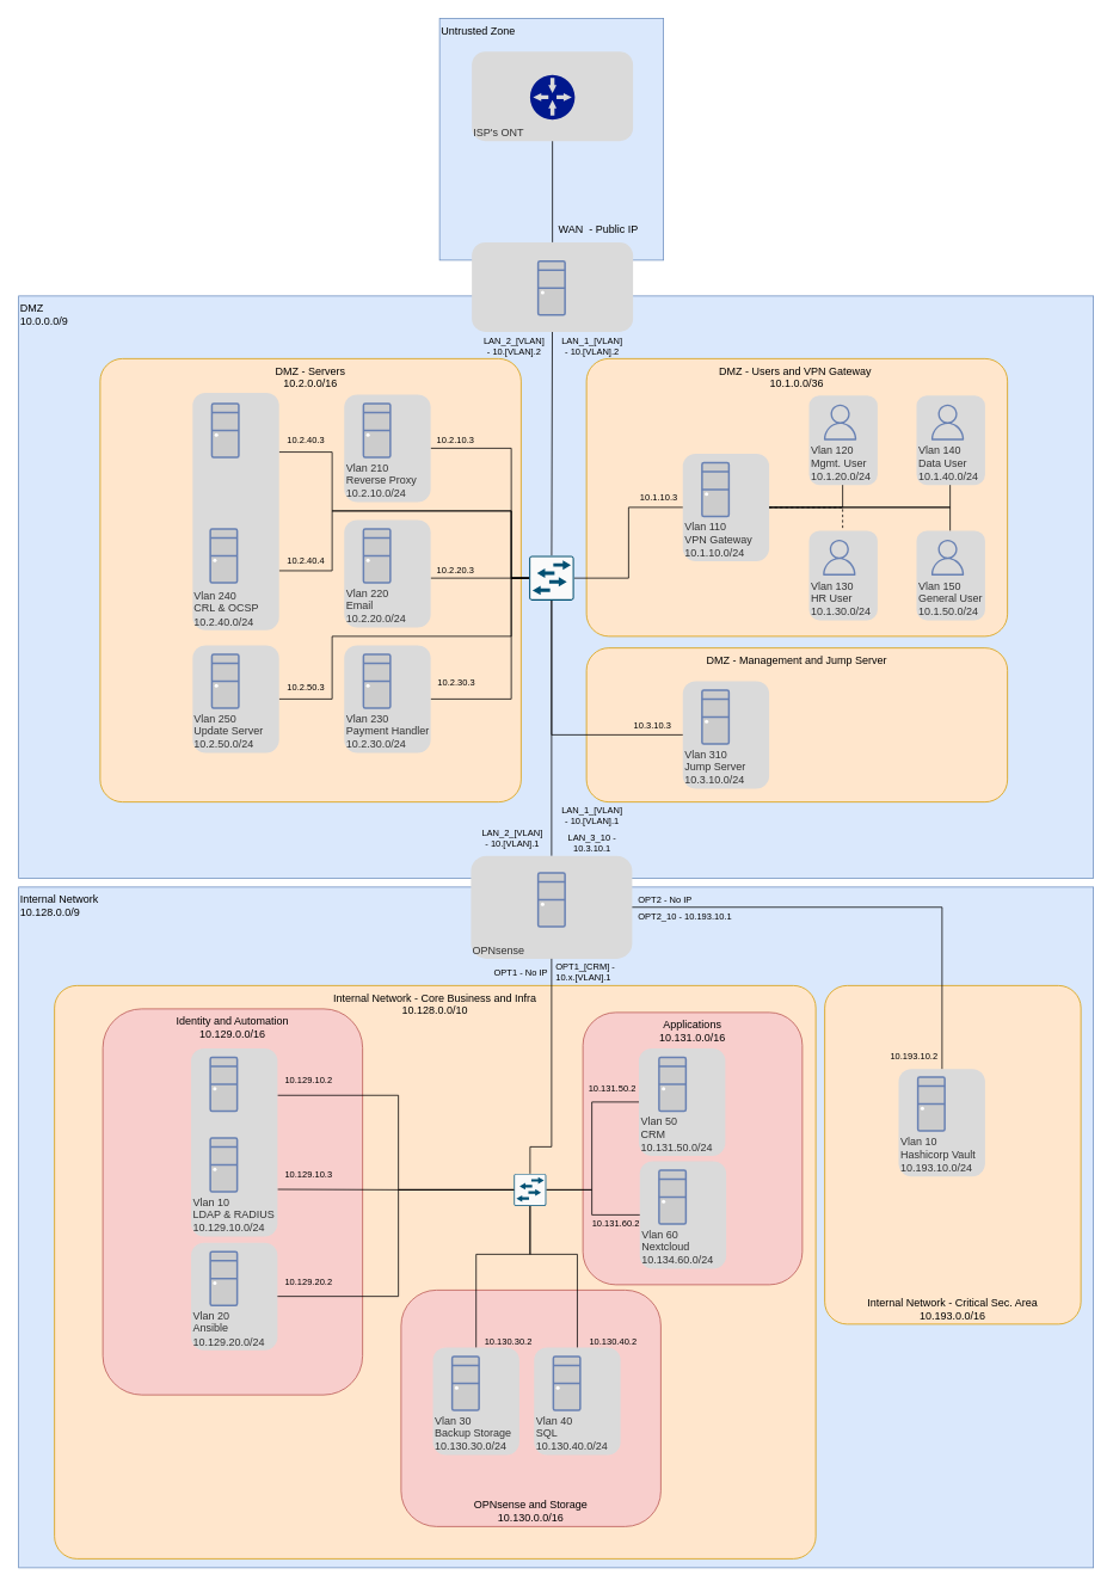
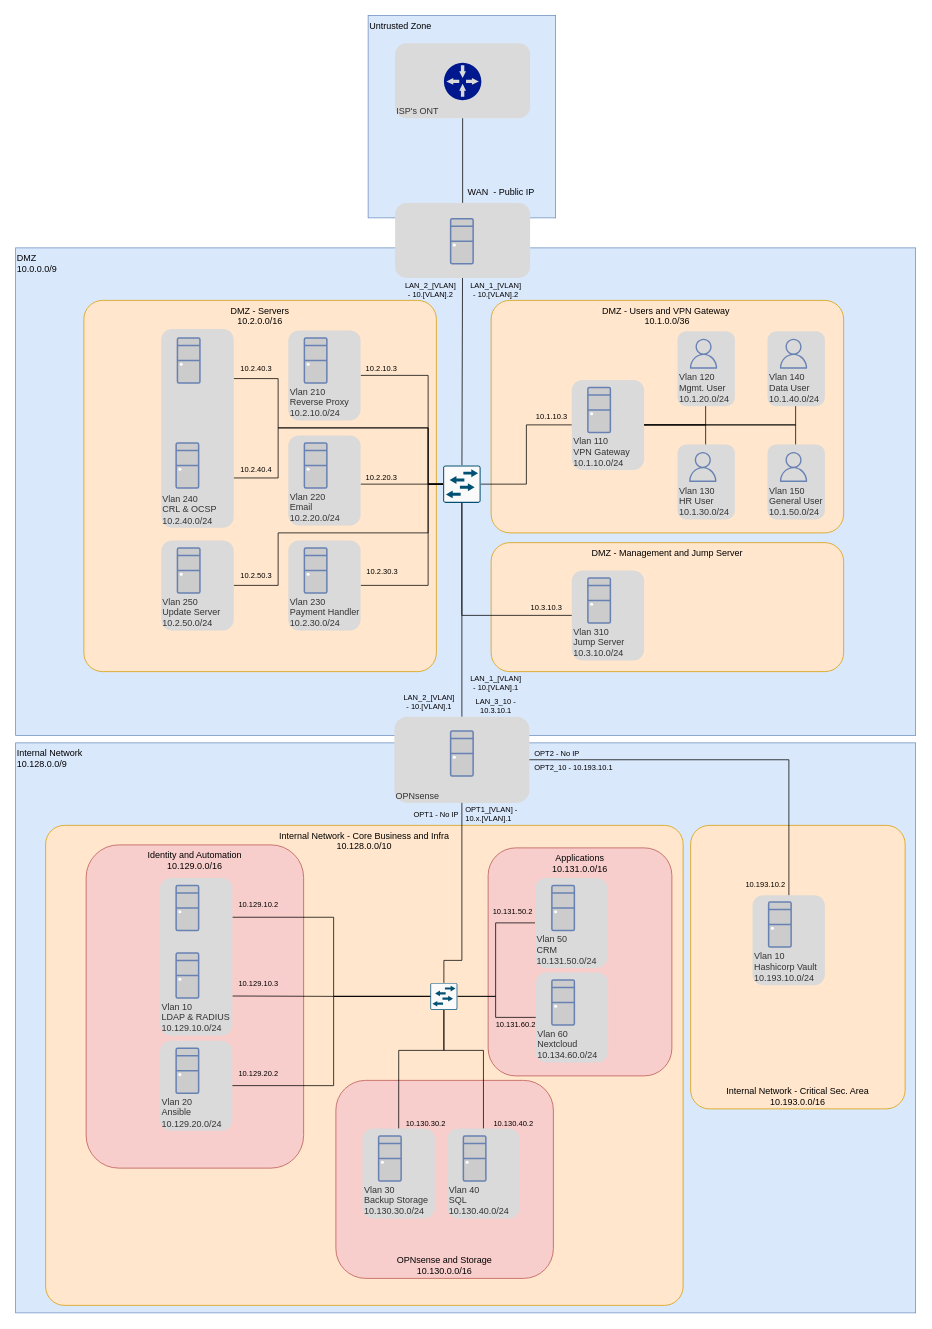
- <mxCell id="107" style="edgeStyle=elbowEdgeStyle;rounded=0;orthogonalLoop=1;jettySize=auto;html=1;exitX=1;exitY=0.5;exitDx=0;exitDy=0;entryX=0.5;entryY=0;entryDx=0;entryDy=0;endArrow=none;startFill=0;dashed=1;" parent="1" source="61" target="81" edge="1"><mxGeometry relative="1" as="geometry"><Array as="points"><mxPoint x="940" y="655" /></Array></mxGeometry></mxCell>
+ <mxCell id="107" style="edgeStyle=elbowEdgeStyle;rounded=0;orthogonalLoop=1;jettySize=auto;html=1;exitX=1;exitY=0.5;exitDx=0;exitDy=0;entryX=0.5;entryY=0;entryDx=0;entryDy=0;endArrow=none;startFill=0;" parent="1" source="61" target="81" edge="1"><mxGeometry relative="1" as="geometry"><Array as="points"><mxPoint x="940" y="655" /></Array></mxGeometry></mxCell>
- <mxCell id="79" value="OPT1_[CRM] -&amp;nbsp;&lt;div&gt;10.x.[VLAN].1&lt;/div&gt;" style="text;strokeColor=none;align=left;fillColor=none;html=1;verticalAlign=middle;whiteSpace=wrap;rounded=0;fontSize=10;" parent="1" vertex="1"><mxGeometry x="618" y="1070" width="90" height="30" as="geometry" /></mxCell>
+ <mxCell id="79" value="OPT1_[VLAN] -&amp;nbsp;&lt;div&gt;10.x.[VLAN].1&lt;/div&gt;" style="text;strokeColor=none;align=left;fillColor=none;html=1;verticalAlign=middle;whiteSpace=wrap;rounded=0;fontSize=10;" parent="1" vertex="1"><mxGeometry x="618" y="1070" width="90" height="30" as="geometry" /></mxCell>
